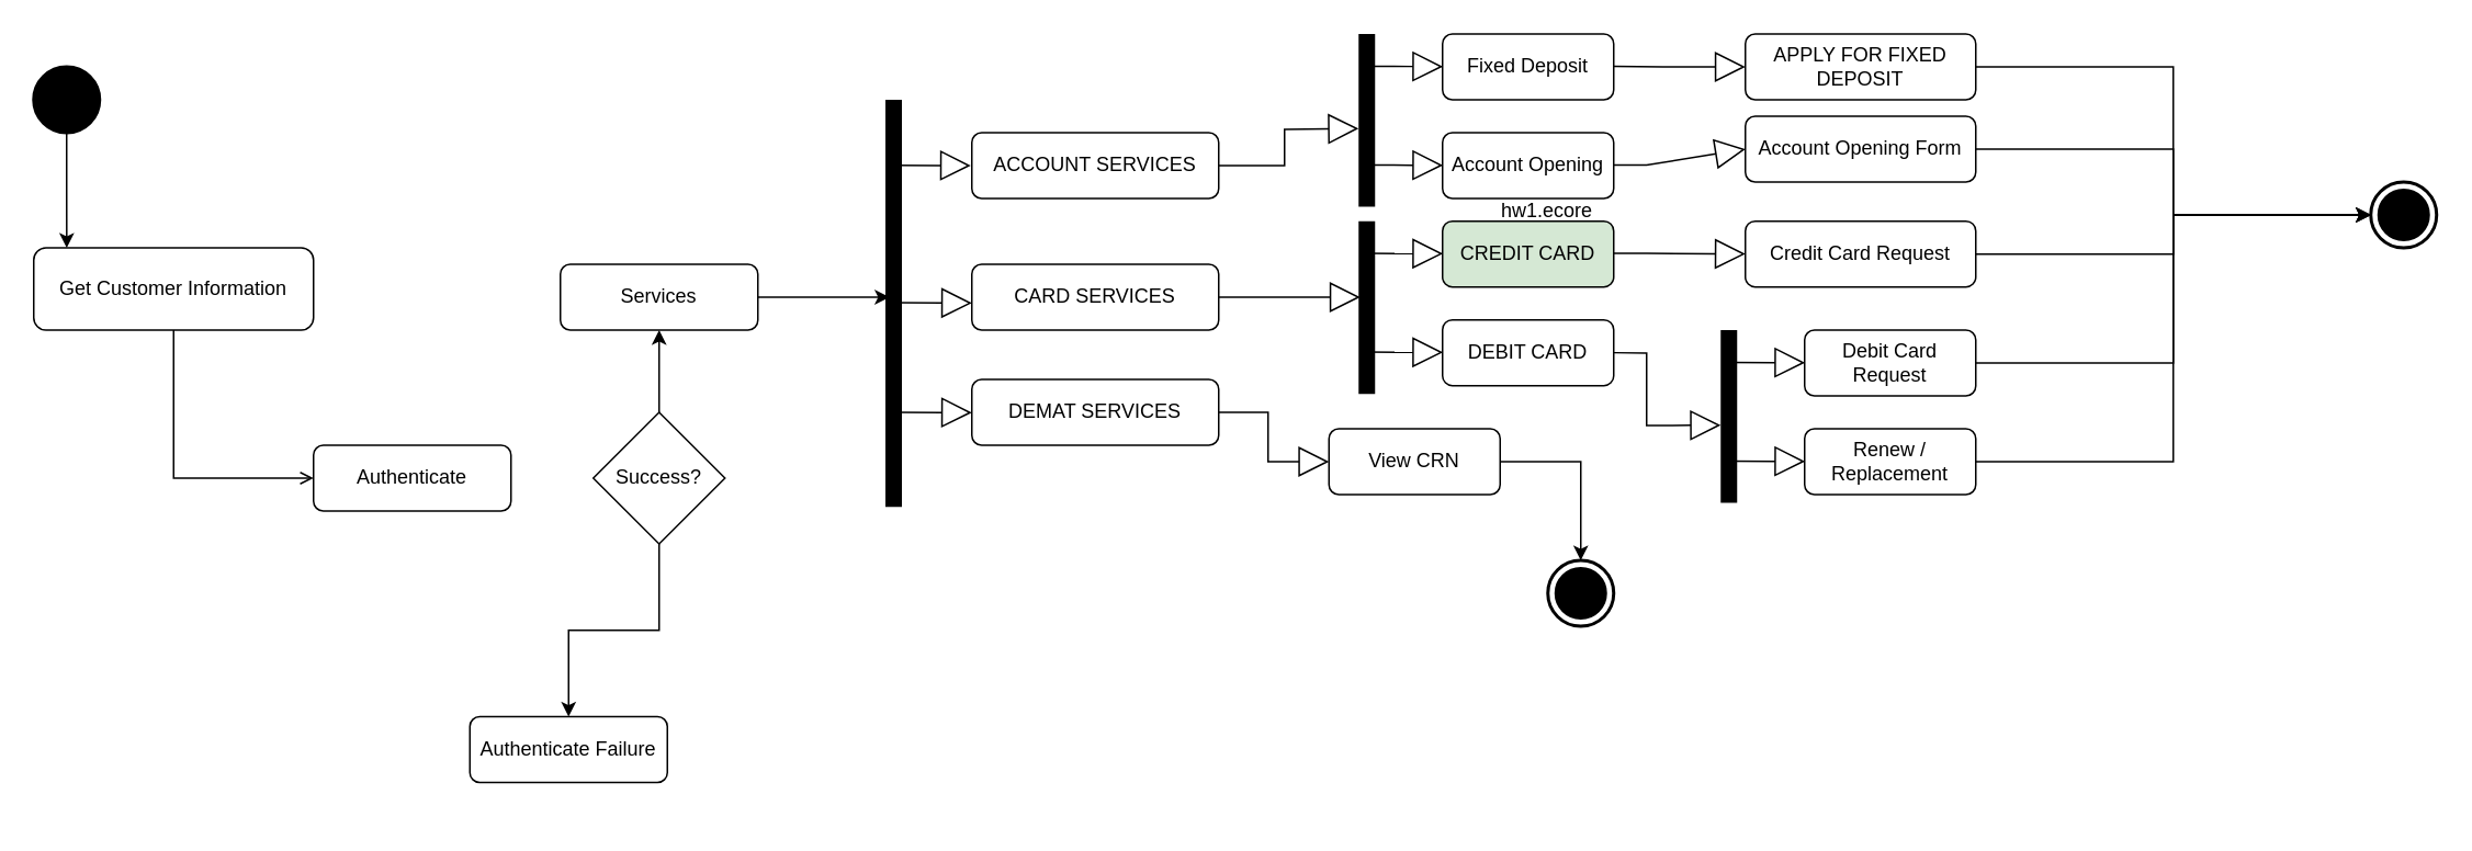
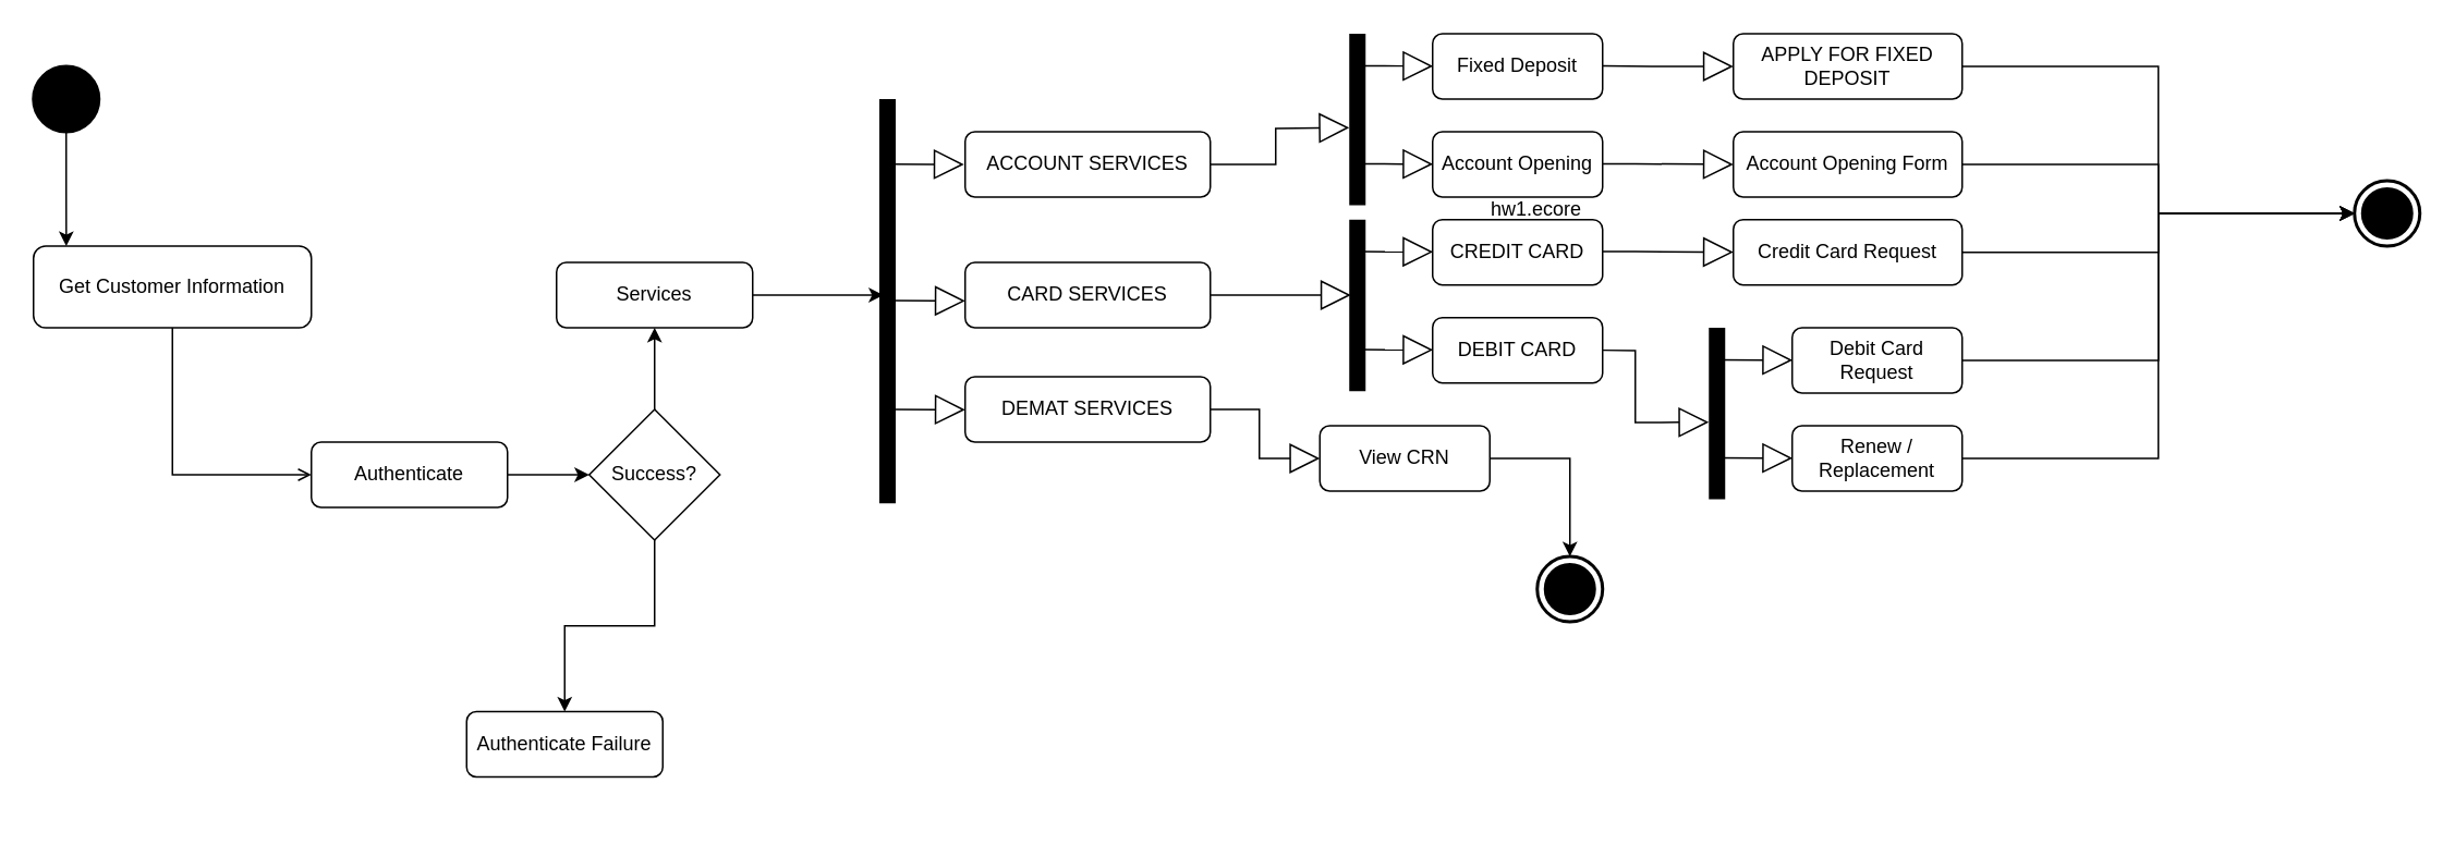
- <mxCell id="40" value="&lt;div&gt;Account Opening Form&lt;/div&gt;" style="rounded=1;whiteSpace=wrap;html=1;strokeWidth=1;" vertex="1" parent="1"><mxGeometry x="1060" y="70" width="140" height="40" as="geometry" /></mxCell>
+ <mxCell id="40" value="&lt;div&gt;Account Opening Form&lt;/div&gt;" style="rounded=1;whiteSpace=wrap;html=1;strokeWidth=1;" vertex="1" parent="1"><mxGeometry x="1060" y="80" width="140" height="40" as="geometry" /></mxCell>
- <mxCell id="30" value="CREDIT CARD" style="rounded=1;whiteSpace=wrap;html=1;strokeWidth=1;fillColor=#d5e8d4;" vertex="1" parent="1"><mxGeometry x="876" y="133.75" width="104" height="40" as="geometry" /></mxCell>
+ <mxCell id="30" value="CREDIT CARD" style="rounded=1;whiteSpace=wrap;html=1;strokeWidth=1;" vertex="1" parent="1"><mxGeometry x="876" y="133.75" width="104" height="40" as="geometry" /></mxCell>
+ <mxCell id="6" style="edgeStyle=orthogonalEdgeStyle;rounded=0;orthogonalLoop=1;jettySize=auto;html=1;entryX=0;entryY=0.5;entryDx=0;entryDy=0;" edge="1" parent="1" source="7" target="10"><mxGeometry relative="1" as="geometry" /></mxCell>
